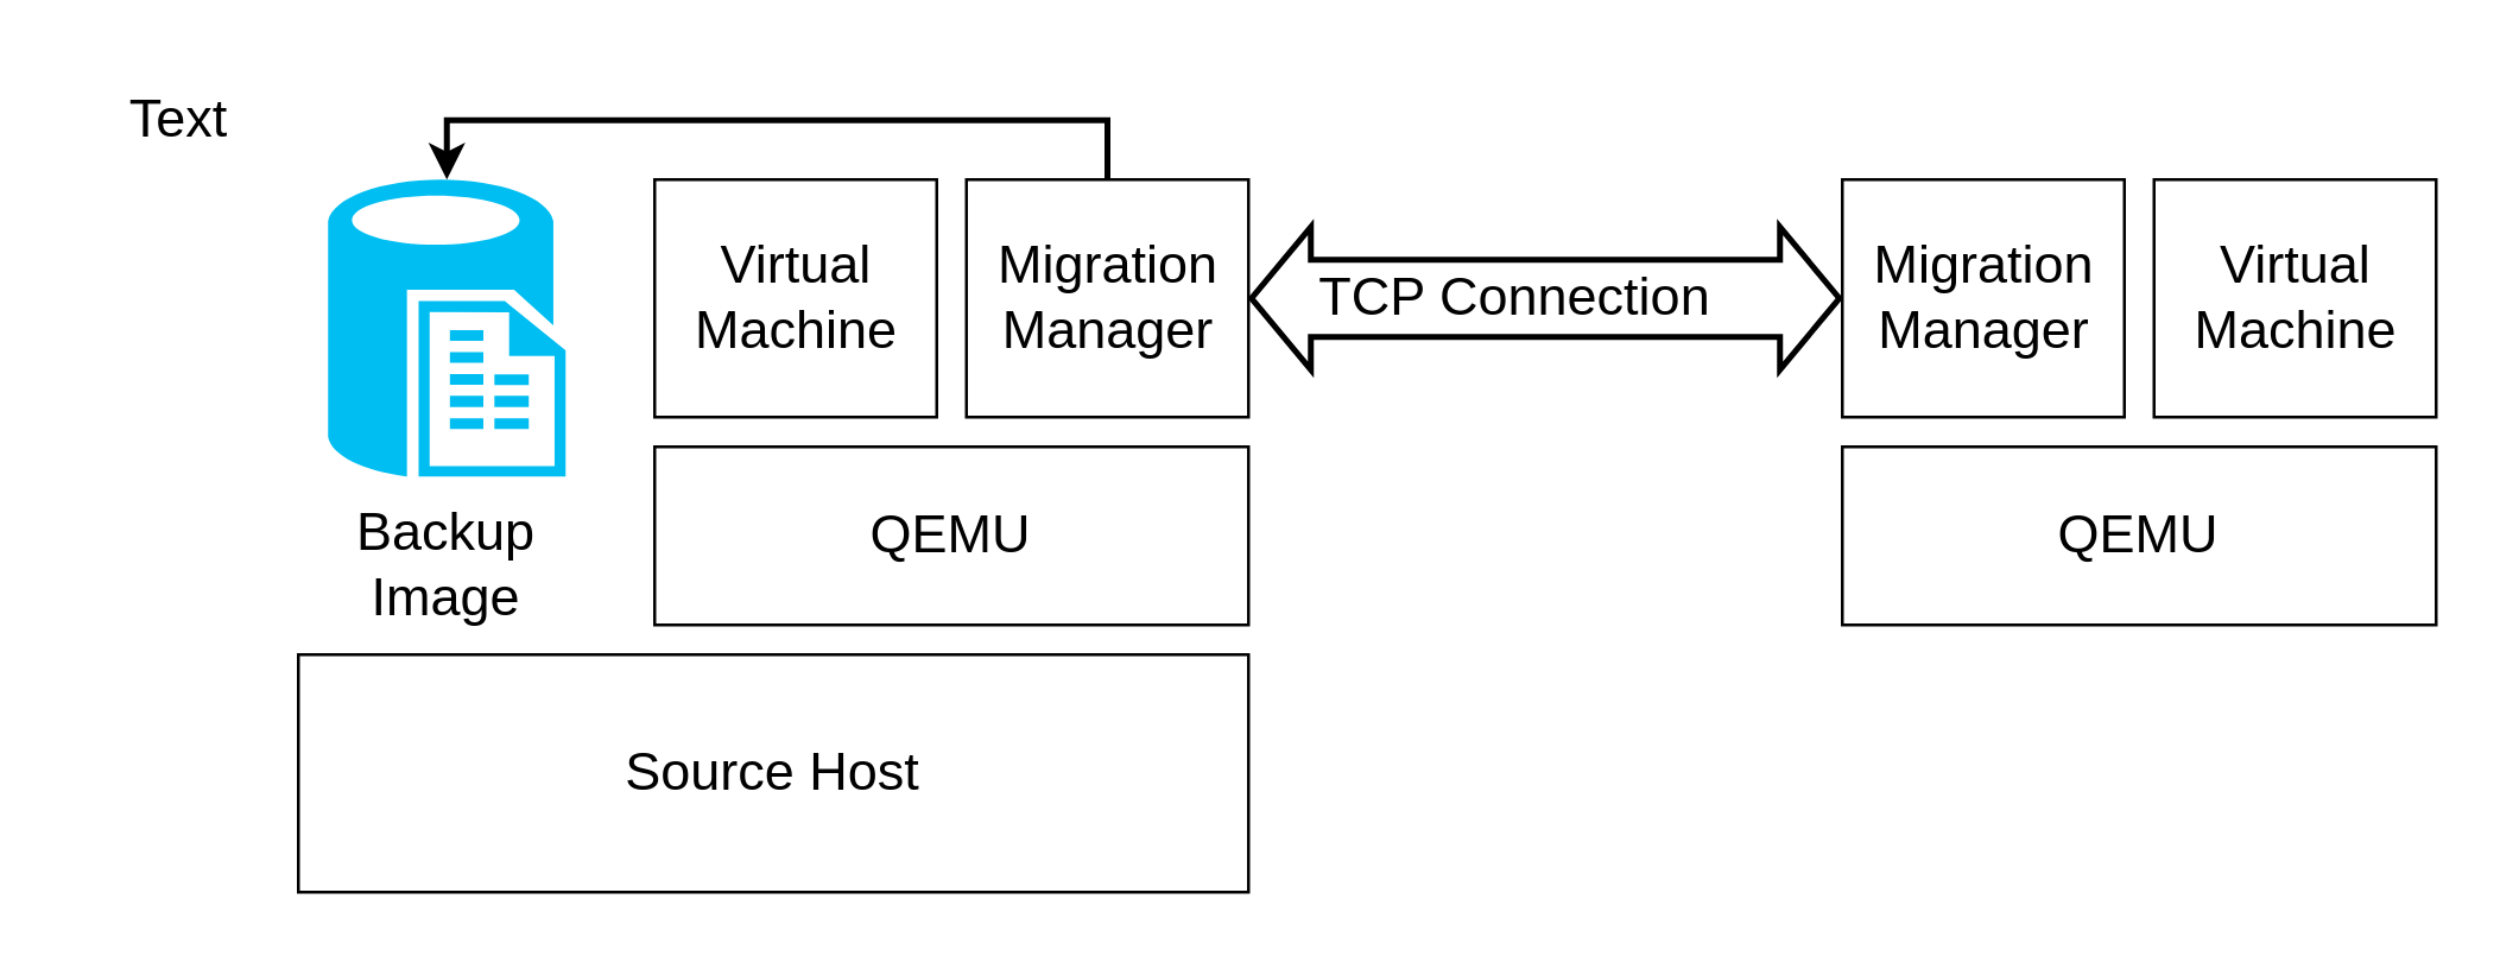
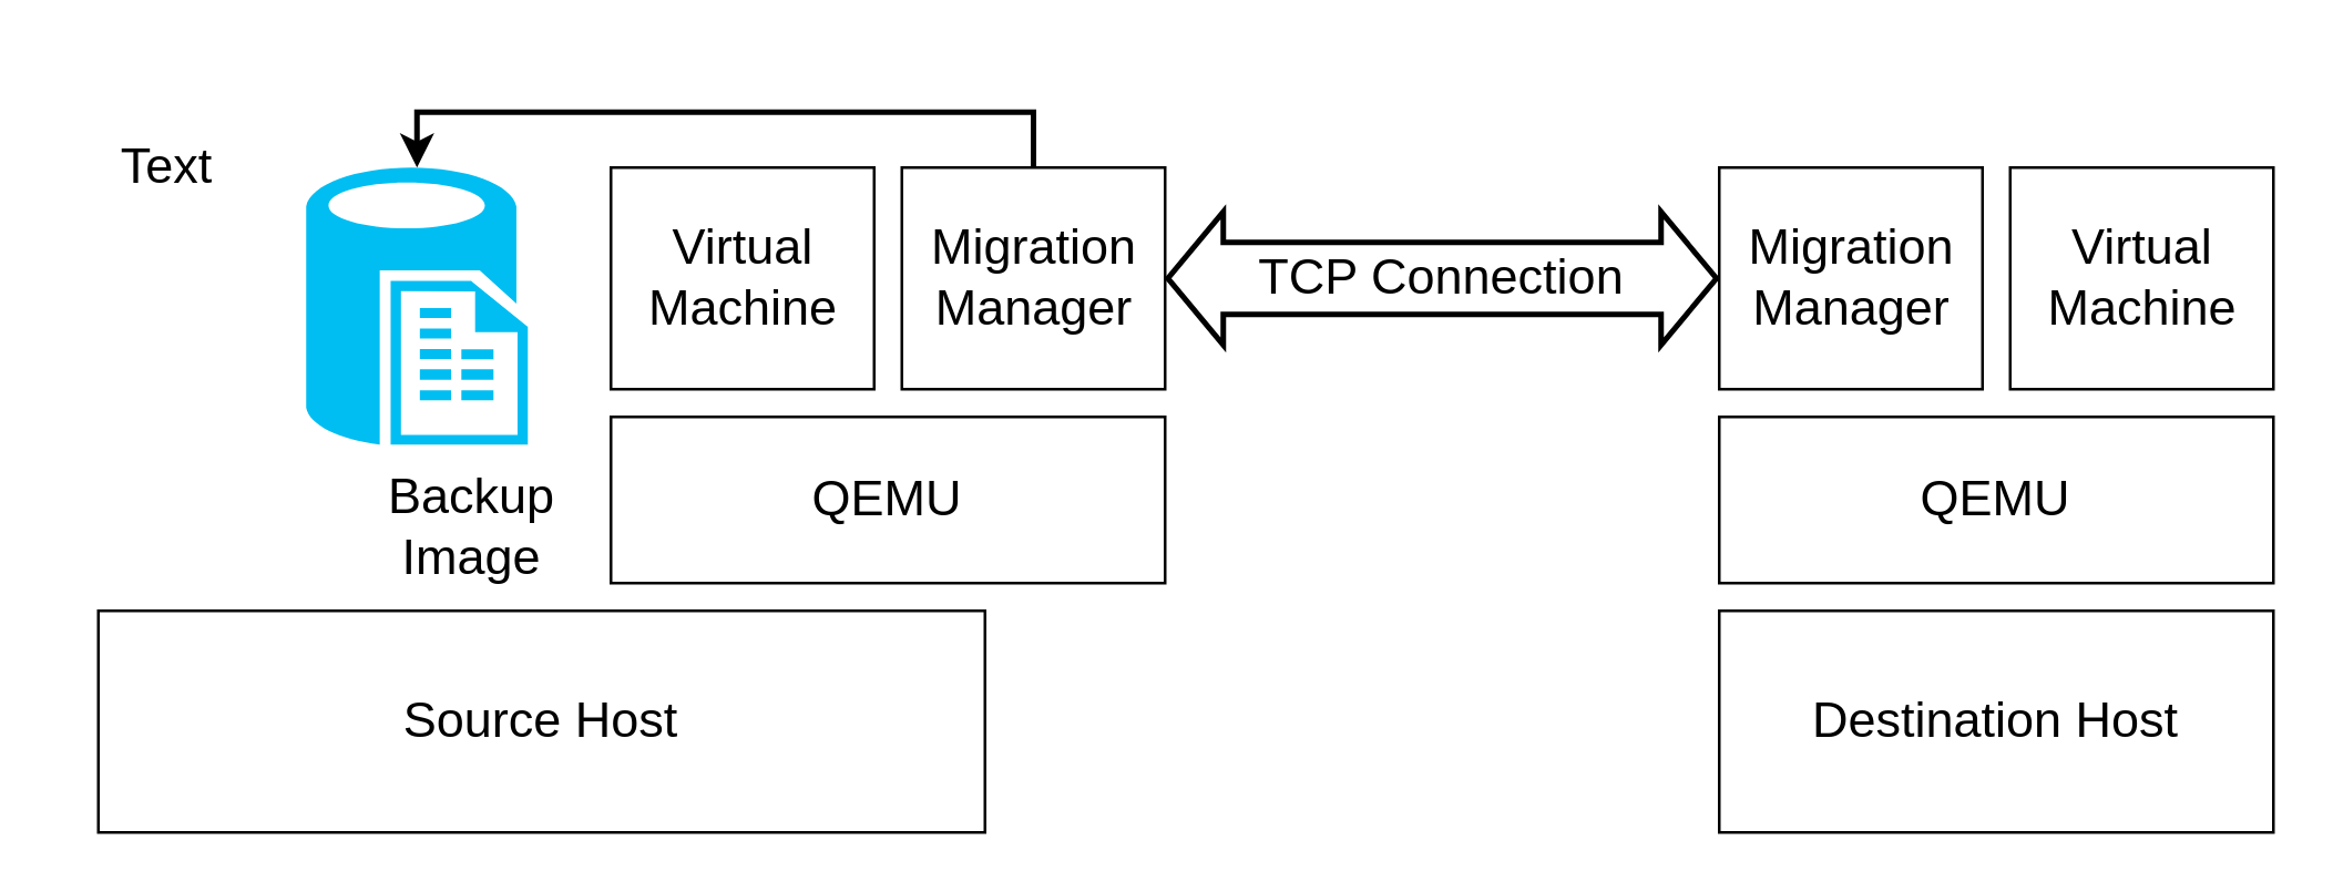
- <mxCell id="9" value="&lt;font style=&quot;font-size: 18px;&quot;&gt;Text&lt;/font&gt;" style="text;html=1;strokeColor=none;fillColor=none;align=center;verticalAlign=middle;whiteSpace=wrap;rounded=0;" vertex="1" parent="1"><mxGeometry x="20" y="20" width="80" height="40" as="geometry" /></mxCell>
+ <mxCell id="9" value="&lt;font style=&quot;font-size: 18px;&quot;&gt;Text&lt;/font&gt;" style="text;html=1;strokeColor=none;fillColor=none;align=center;verticalAlign=middle;whiteSpace=wrap;rounded=0;" vertex="1" parent="1"><mxGeometry x="20" y="40" width="80" height="40" as="geometry" /></mxCell>
- <mxCell id="21" value="&lt;font style=&quot;font-size: 18px;&quot;&gt;TCP Connection&lt;/font&gt;" style="text;html=1;strokeColor=none;fillColor=none;align=center;verticalAlign=middle;whiteSpace=wrap;rounded=0;" vertex="1" parent="1"><mxGeometry x="430" y="80" width="160" height="40" as="geometry" /></mxCell>
+ <mxCell id="21" value="&lt;font style=&quot;font-size: 18px;&quot;&gt;TCP Connection&lt;/font&gt;" style="text;html=1;strokeColor=none;fillColor=none;align=center;verticalAlign=middle;whiteSpace=wrap;rounded=0;" vertex="1" parent="1"><mxGeometry x="440" y="80" width="160" height="40" as="geometry" /></mxCell>
- <mxCell id="19" value="&lt;font style=&quot;font-size: 18px;&quot;&gt;Backup Image&lt;/font&gt;" style="text;html=1;strokeColor=none;fillColor=none;align=center;verticalAlign=middle;whiteSpace=wrap;rounded=0;" vertex="1" parent="1"><mxGeometry x="110" y="170" width="80" height="40" as="geometry" /></mxCell>
+ <mxCell id="19" value="&lt;font style=&quot;font-size: 18px;&quot;&gt;Backup Image&lt;/font&gt;" style="text;html=1;strokeColor=none;fillColor=none;align=center;verticalAlign=middle;whiteSpace=wrap;rounded=0;" vertex="1" parent="1"><mxGeometry x="130" y="170" width="80" height="40" as="geometry" /></mxCell>
- <mxCell id="2" value="&lt;font style=&quot;font-size: 18px;&quot;&gt;Source Host&lt;/font&gt;" style="rounded=0;whiteSpace=wrap;html=1;" vertex="1" parent="1"><mxGeometry y="220" width="320" height="80" as="geometry" x="100" /></mxCell>
+ <mxCell id="2" value="&lt;font style=&quot;font-size: 18px;&quot;&gt;Source Host&lt;/font&gt;" style="rounded=0;whiteSpace=wrap;html=1;" vertex="1" parent="1"><mxGeometry x="35" y="220" width="320" height="80" as="geometry" /></mxCell>
+ <mxCell id="3" value="&lt;font style=&quot;font-size: 18px;&quot;&gt;Destination Host&lt;/font&gt;" style="rounded=0;whiteSpace=wrap;html=1;" vertex="1" parent="1"><mxGeometry x="620" y="220" width="200" height="80" as="geometry" /></mxCell>
